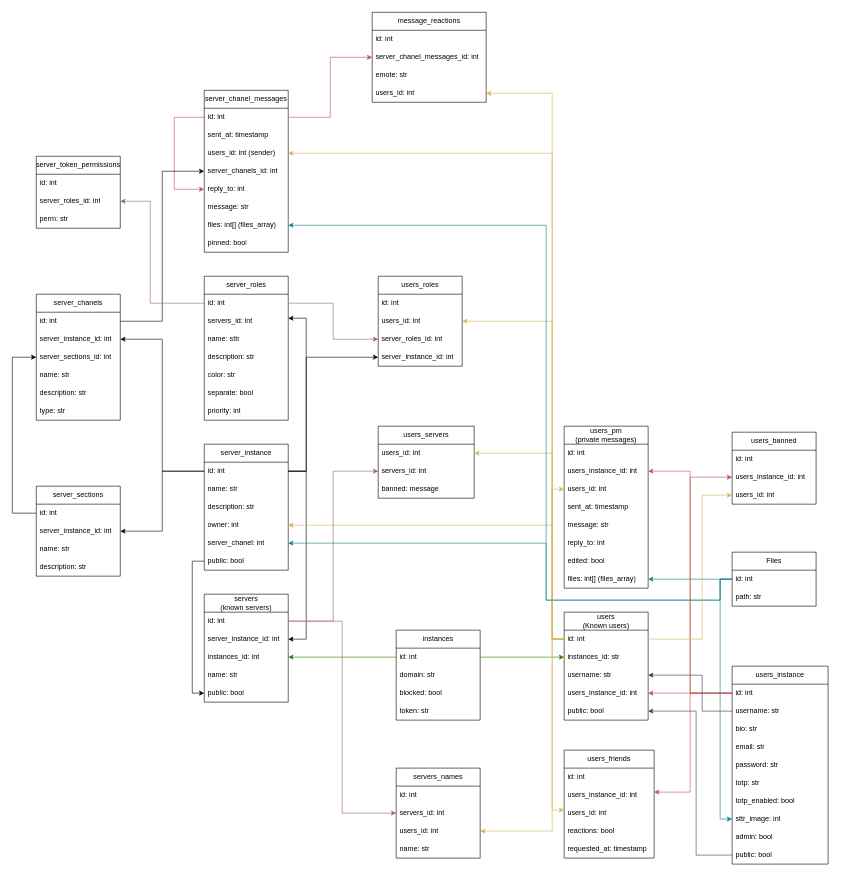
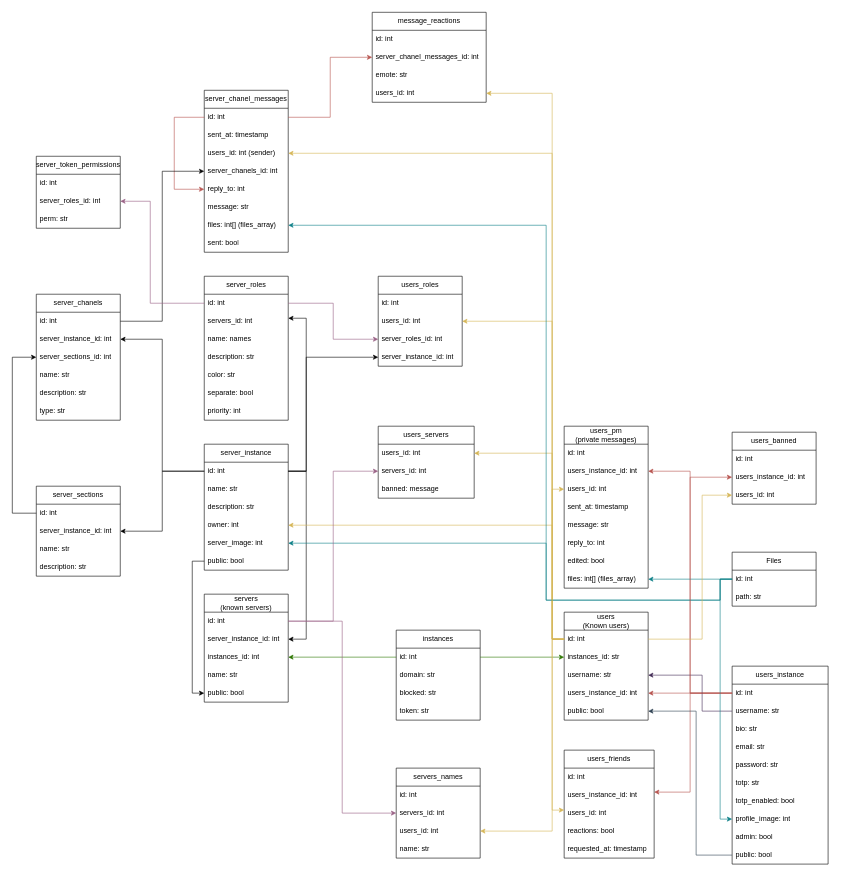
- <mxCell id="117" value="pinned: bool" style="text;strokeColor=none;fillColor=none;align=left;verticalAlign=middle;spacingLeft=4;spacingRight=4;overflow=hidden;points=[[0,0.5],[1,0.5]];portConstraint=eastwest;rotatable=0;whiteSpace=wrap;html=1;" vertex="1" parent="108"><mxGeometry y="240" width="140" height="30" as="geometry" /></mxCell>
+ <mxCell id="117" value="sent: bool" style="text;strokeColor=none;fillColor=none;align=left;verticalAlign=middle;spacingLeft=4;spacingRight=4;overflow=hidden;points=[[0,0.5],[1,0.5]];portConstraint=eastwest;rotatable=0;whiteSpace=wrap;html=1;" vertex="1" parent="108"><mxGeometry y="240" width="140" height="30" as="geometry" /></mxCell>
- <mxCell id="78" value="name: sttr" style="text;strokeColor=none;fillColor=none;align=left;verticalAlign=middle;spacingLeft=4;spacingRight=4;overflow=hidden;points=[[0,0.5],[1,0.5]];portConstraint=eastwest;rotatable=0;whiteSpace=wrap;html=1;" vertex="1" parent="75"><mxGeometry y="90" width="140" height="30" as="geometry" /></mxCell>
+ <mxCell id="78" value="name: names" style="text;strokeColor=none;fillColor=none;align=left;verticalAlign=middle;spacingLeft=4;spacingRight=4;overflow=hidden;points=[[0,0.5],[1,0.5]];portConstraint=eastwest;rotatable=0;whiteSpace=wrap;html=1;" vertex="1" parent="75"><mxGeometry y="90" width="140" height="30" as="geometry" /></mxCell>
- <mxCell id="62" value="server_chanel: int" style="text;strokeColor=none;fillColor=none;align=left;verticalAlign=middle;spacingLeft=4;spacingRight=4;overflow=hidden;points=[[0,0.5],[1,0.5]];portConstraint=eastwest;rotatable=0;whiteSpace=wrap;html=1;" vertex="1" parent="57"><mxGeometry y="150" width="140" height="30" as="geometry" /></mxCell>
+ <mxCell id="62" value="server_image: int" style="text;strokeColor=none;fillColor=none;align=left;verticalAlign=middle;spacingLeft=4;spacingRight=4;overflow=hidden;points=[[0,0.5],[1,0.5]];portConstraint=eastwest;rotatable=0;whiteSpace=wrap;html=1;" vertex="1" parent="57"><mxGeometry y="150" width="140" height="30" as="geometry" /></mxCell>
- <mxCell id="22" value="blocked: bool" style="text;strokeColor=none;fillColor=none;align=left;verticalAlign=middle;spacingLeft=4;spacingRight=4;overflow=hidden;points=[[0,0.5],[1,0.5]];portConstraint=eastwest;rotatable=0;whiteSpace=wrap;html=1;" parent="19" vertex="1"><mxGeometry y="90" width="140" height="30" as="geometry" /></mxCell>
+ <mxCell id="22" value="blocked: str" style="text;strokeColor=none;fillColor=none;align=left;verticalAlign=middle;spacingLeft=4;spacingRight=4;overflow=hidden;points=[[0,0.5],[1,0.5]];portConstraint=eastwest;rotatable=0;whiteSpace=wrap;html=1;" parent="19" vertex="1"><mxGeometry y="90" width="140" height="30" as="geometry" /></mxCell>
- <mxCell id="10" value="sttr_image: int" style="text;strokeColor=none;fillColor=none;align=left;verticalAlign=middle;spacingLeft=4;spacingRight=4;overflow=hidden;points=[[0,0.5],[1,0.5]];portConstraint=eastwest;rotatable=0;whiteSpace=wrap;html=1;" parent="2" vertex="1"><mxGeometry y="240" width="160" height="30" as="geometry" /></mxCell>
+ <mxCell id="10" value="profile_image: int" style="text;strokeColor=none;fillColor=none;align=left;verticalAlign=middle;spacingLeft=4;spacingRight=4;overflow=hidden;points=[[0,0.5],[1,0.5]];portConstraint=eastwest;rotatable=0;whiteSpace=wrap;html=1;" parent="2" vertex="1"><mxGeometry y="240" width="160" height="30" as="geometry" /></mxCell>
